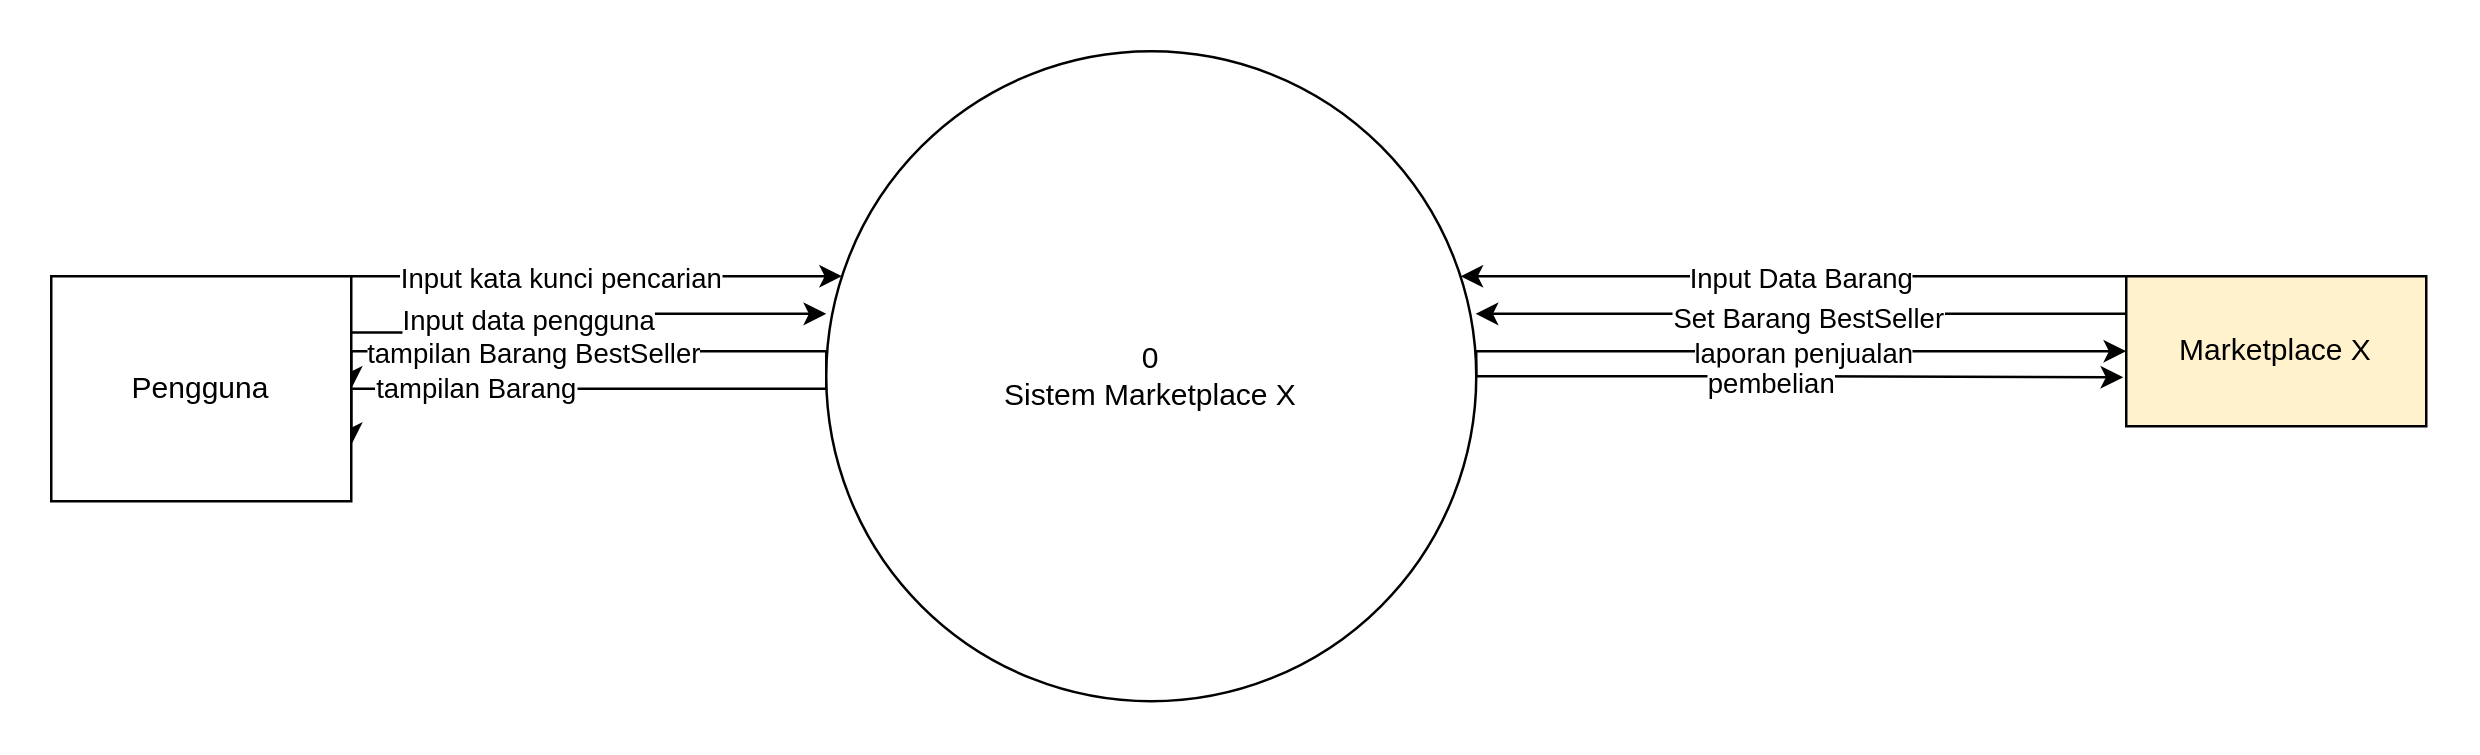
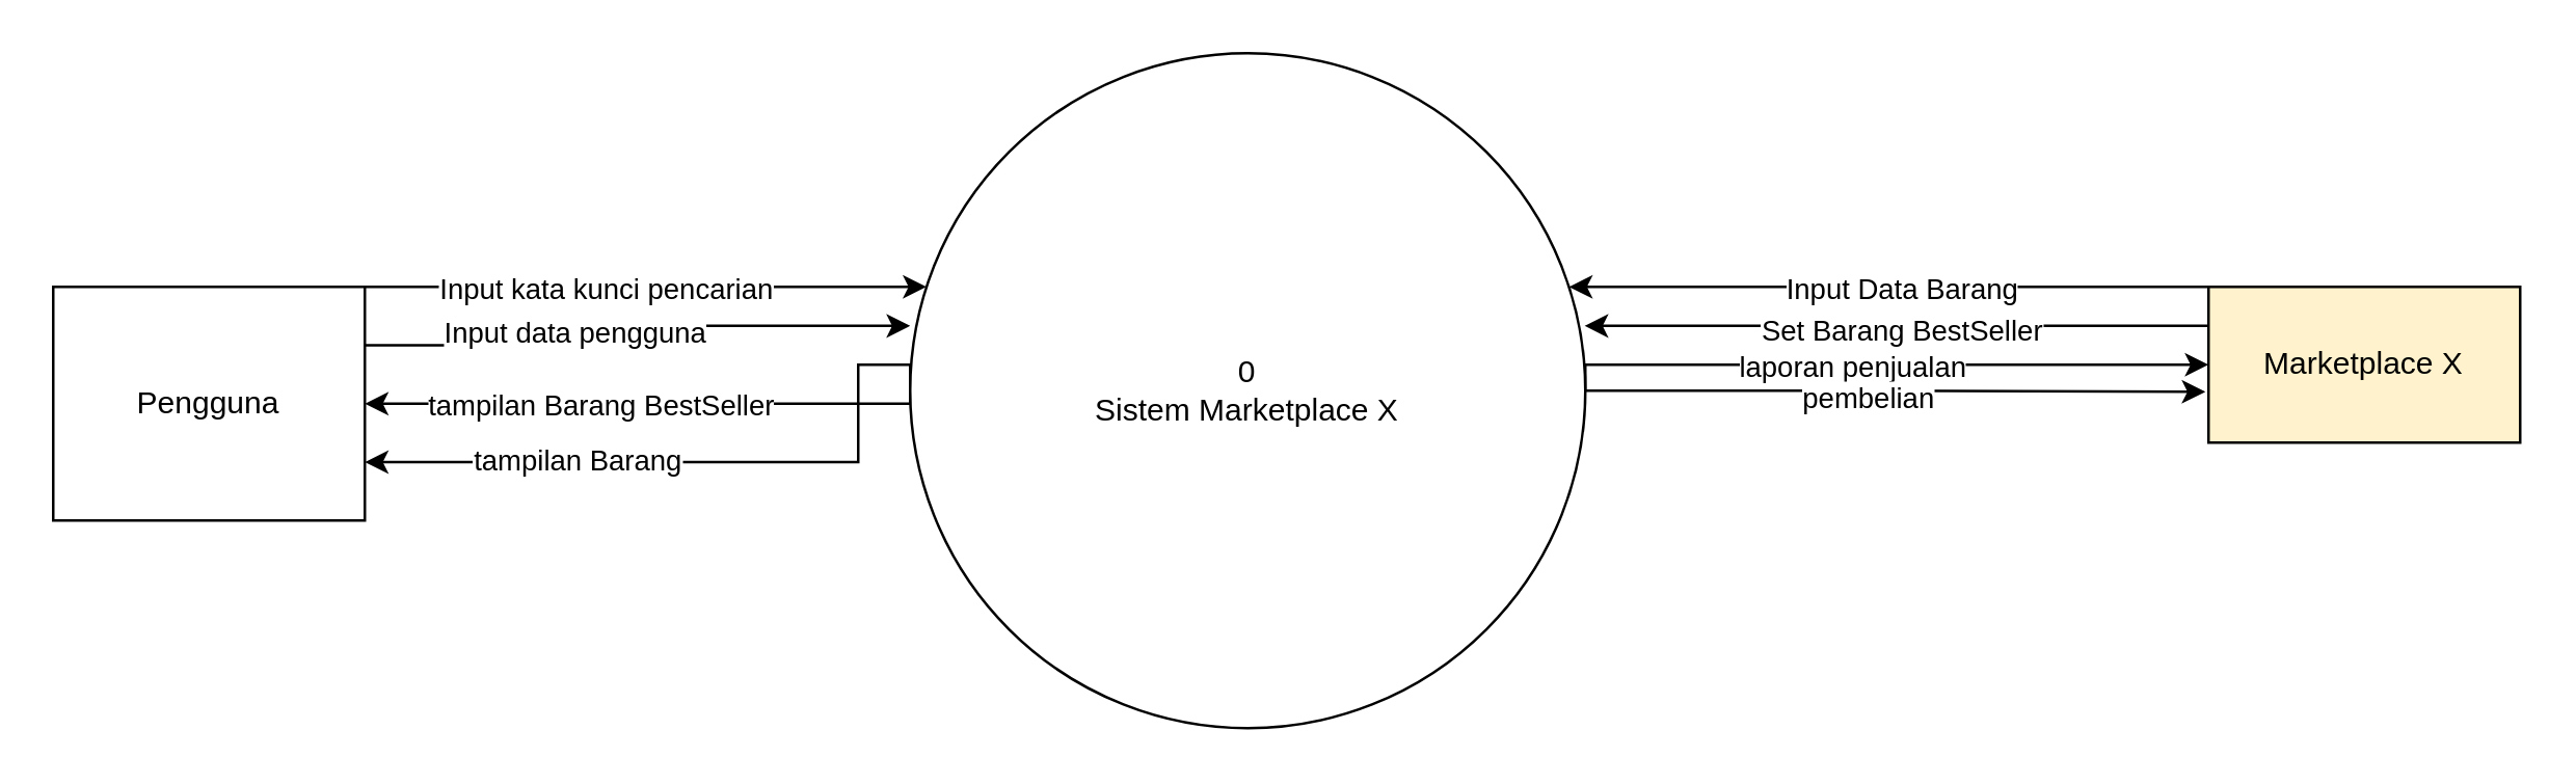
- <mxCell id="10" value="0&lt;br&gt;Sistem Marketplace X" style="ellipse;whiteSpace=wrap;html=1;aspect=fixed;" vertex="1" parent="1"><mxGeometry x="330" y="20" width="260" height="260" as="geometry" /></mxCell>
+ <mxCell id="10" value="0&lt;br&gt;Sistem Marketplace X" style="ellipse;whiteSpace=wrap;html=1;aspect=fixed;" vertex="1" parent="1"><mxGeometry x="350" y="20" width="260" height="260" as="geometry" /></mxCell>
